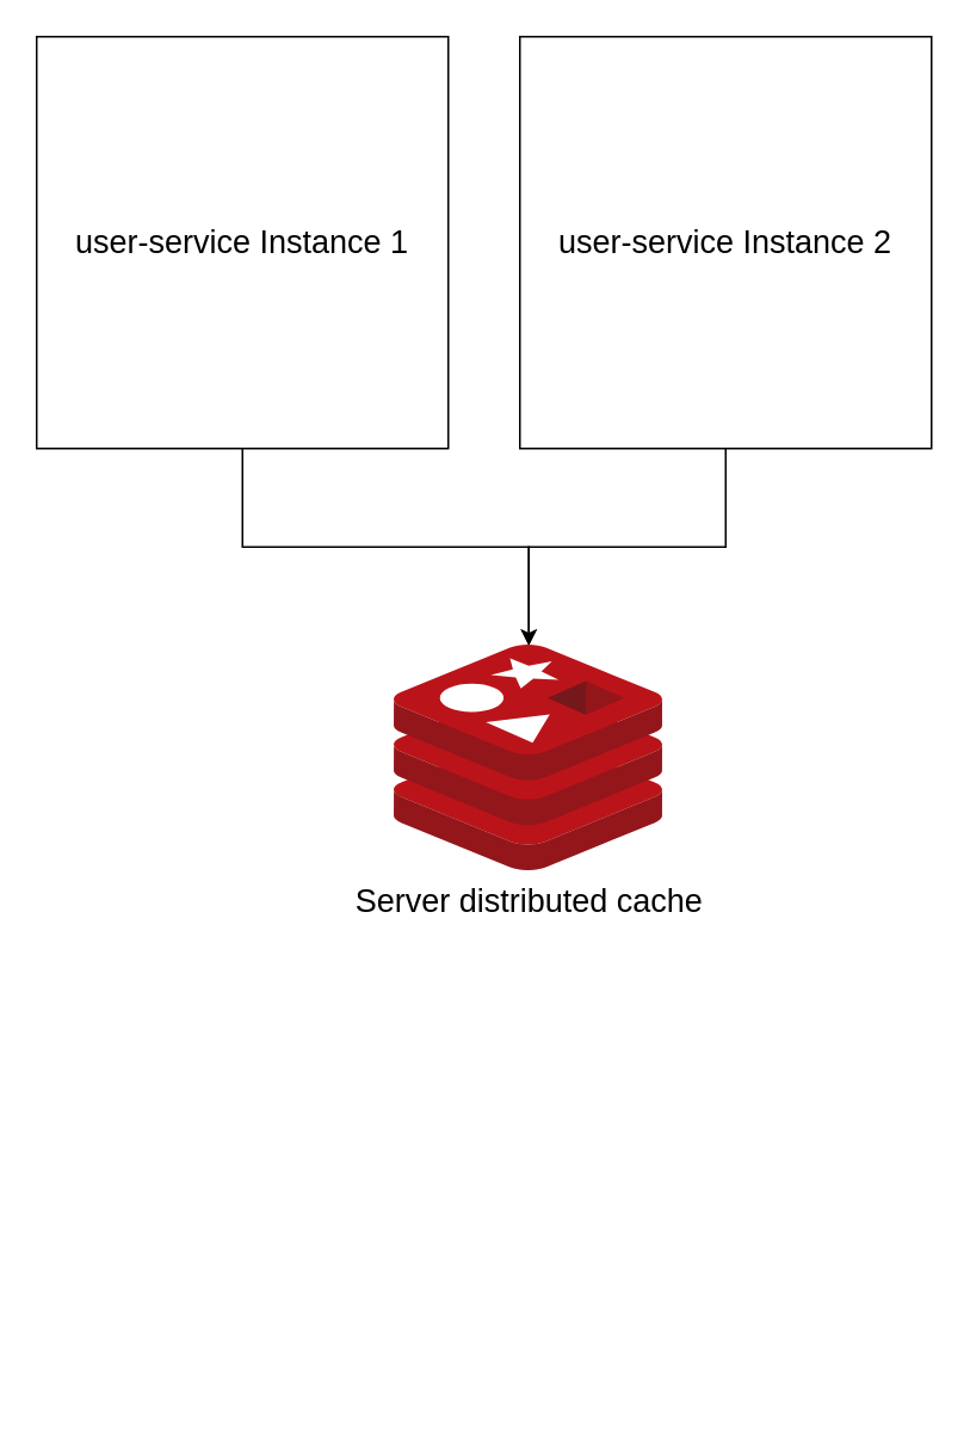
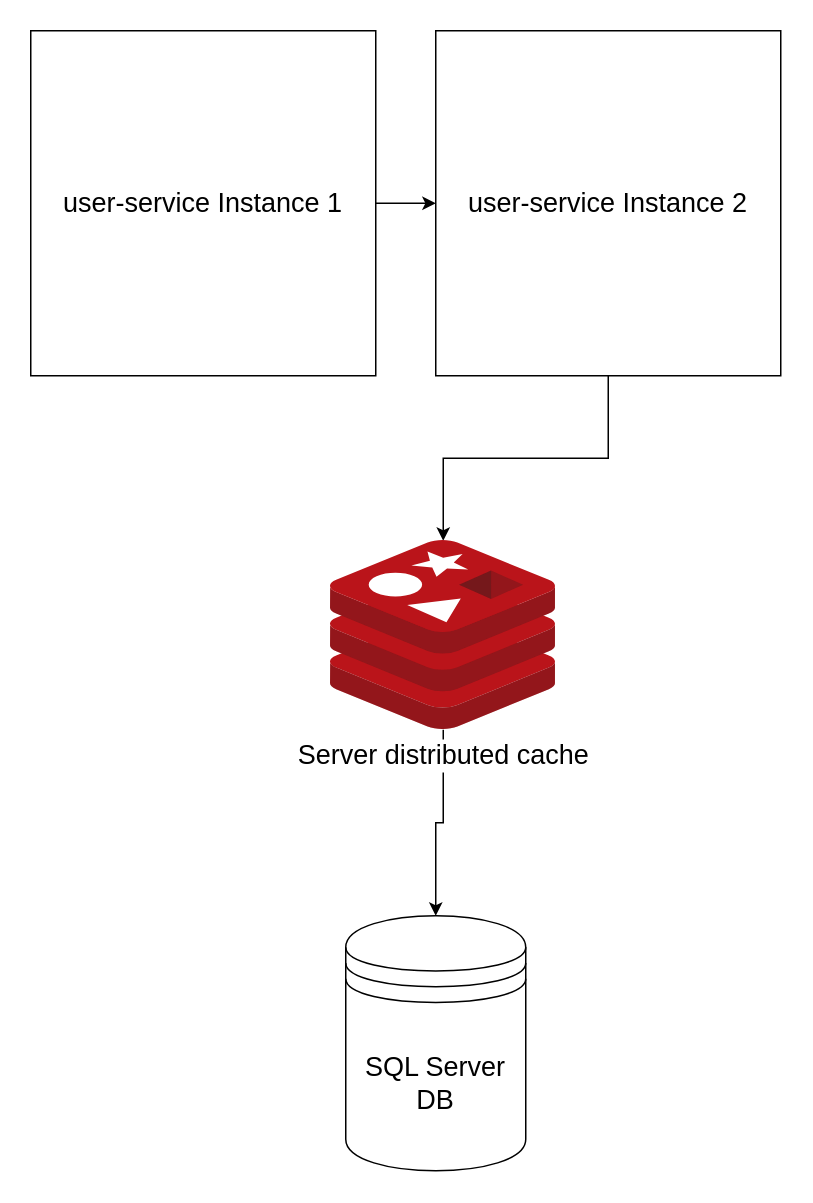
- <mxCell id="2" style="edgeStyle=orthogonalEdgeStyle;rounded=0;orthogonalLoop=1;jettySize=auto;html=1;fontSize=18;fontColor=#000000;" edge="1" parent="1" source="3" target="8"><mxGeometry relative="1" as="geometry" /></mxCell>
+ <mxCell id="2" style="edgeStyle=orthogonalEdgeStyle;rounded=0;orthogonalLoop=1;jettySize=auto;html=1;fontSize=18;fontColor=#000000;" edge="1" parent="1" source="3" target="6"><mxGeometry relative="1" as="geometry" /></mxCell>
+ <mxCell id="7" style="edgeStyle=orthogonalEdgeStyle;rounded=0;orthogonalLoop=1;jettySize=auto;html=1;entryX=0.5;entryY=0;entryDx=0;entryDy=0;fontSize=18;fontColor=#000000;" edge="1" parent="1" source="8" target="9"><mxGeometry relative="1" as="geometry" /></mxCell>
+ <mxCell id="9" value="SQL Server DB" style="shape=datastore;whiteSpace=wrap;html=1;fontSize=18;fontColor=#000000;" vertex="1" parent="1"><mxGeometry x="230" y="610" width="120" height="170" as="geometry" /></mxCell>
